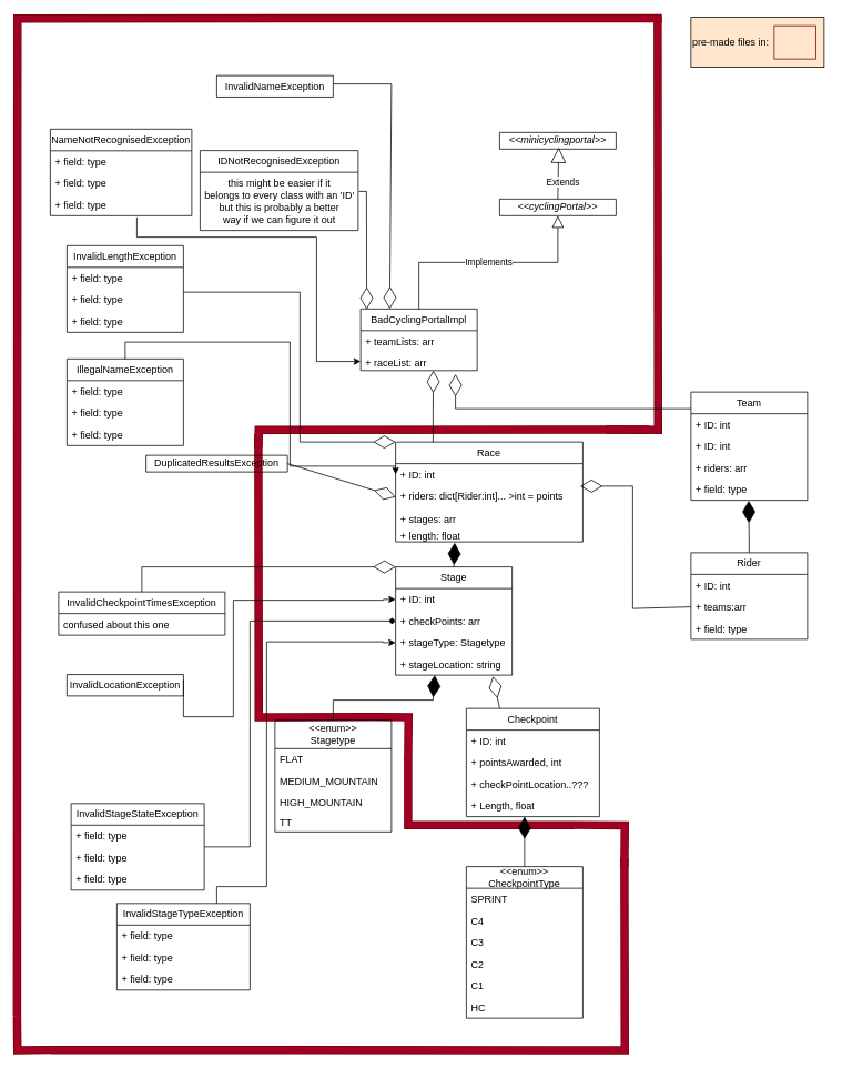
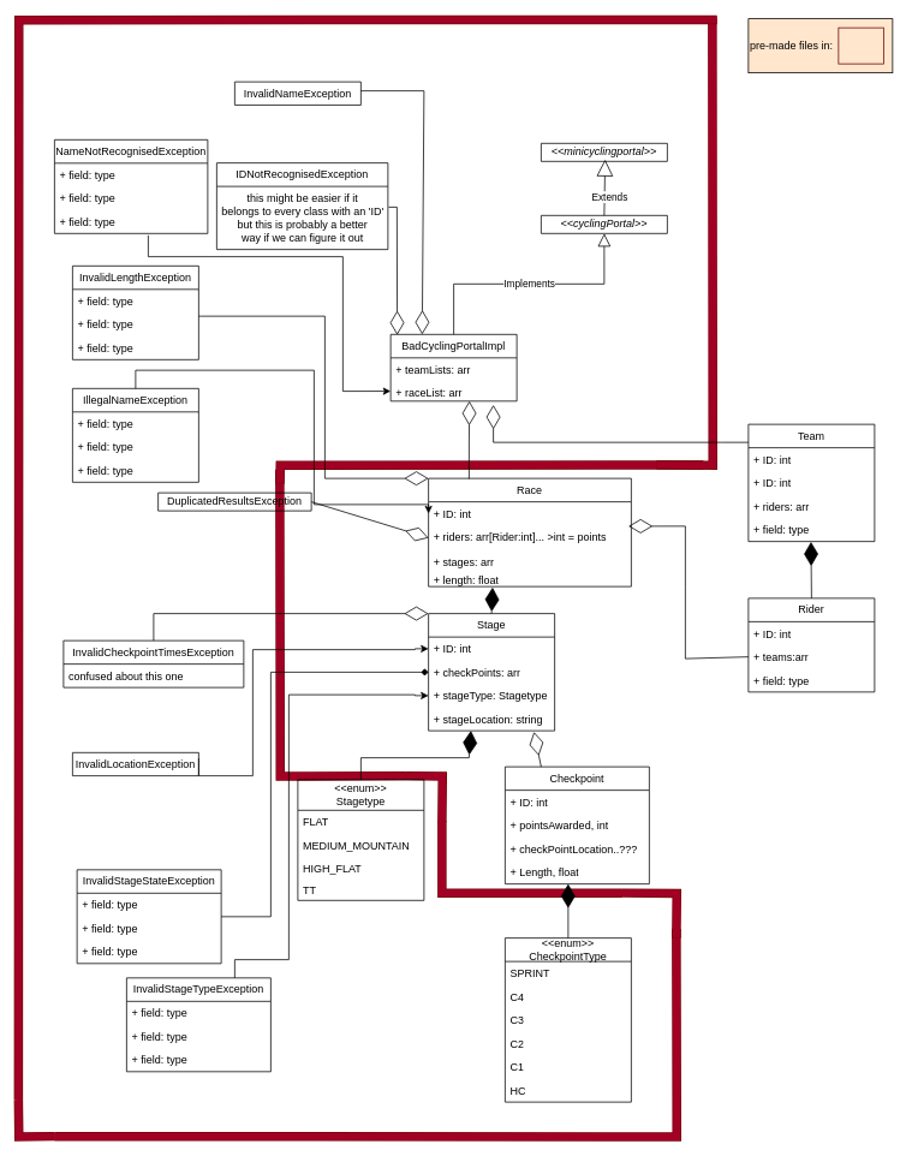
- <mxCell id="25" value="+ riders: dict[Rider:int]... &amp;gt;int = points" style="text;strokeColor=none;fillColor=none;align=left;verticalAlign=top;spacingLeft=4;spacingRight=4;overflow=hidden;rotatable=0;points=[[0,0.5],[1,0.5]];portConstraint=eastwest;whiteSpace=wrap;html=1;" parent="23" vertex="1"><mxGeometry y="52" width="225" height="28" as="geometry" /></mxCell>
+ <mxCell id="25" value="+ riders: arr[Rider:int]... &amp;gt;int = points" style="text;strokeColor=none;fillColor=none;align=left;verticalAlign=top;spacingLeft=4;spacingRight=4;overflow=hidden;rotatable=0;points=[[0,0.5],[1,0.5]];portConstraint=eastwest;whiteSpace=wrap;html=1;" parent="23" vertex="1"><mxGeometry y="52" width="225" height="28" as="geometry" /></mxCell>
- <mxCell id="83" value="InvalidLocationException" style="swimlane;fontStyle=0;childLayout=stackLayout;horizontal=1;startSize=26;fillColor=none;horizontalStack=0;resizeParent=1;resizeParentMax=0;resizeLast=0;collapsible=1;marginBottom=0;whiteSpace=wrap;html=1;" parent="1" vertex="1"><mxGeometry x="80" y="809.25" width="140" height="25.75" as="geometry" /></mxCell>
+ <mxCell id="83" value="InvalidLocationException" style="swimlane;fontStyle=0;childLayout=stackLayout;horizontal=1;startSize=26;fillColor=none;horizontalStack=0;resizeParent=1;resizeParentMax=0;resizeLast=0;collapsible=1;marginBottom=0;whiteSpace=wrap;html=1;" parent="1" vertex="1"><mxGeometry x="80" y="834.25" width="140" height="25.75" as="geometry" /></mxCell>
- <mxCell id="54" value="HIGH_MOUNTAIN&lt;div&gt;&lt;br/&gt;&lt;/div&gt;" style="text;strokeColor=none;fillColor=none;align=left;verticalAlign=top;spacingLeft=4;spacingRight=4;overflow=hidden;rotatable=0;points=[[0,0.5],[1,0.5]];portConstraint=eastwest;whiteSpace=wrap;html=1;" parent="51" vertex="1"><mxGeometry y="86" width="140" height="24" as="geometry" /></mxCell>
+ <mxCell id="54" value="HIGH_FLAT&lt;div&gt;&lt;br/&gt;&lt;/div&gt;" style="text;strokeColor=none;fillColor=none;align=left;verticalAlign=top;spacingLeft=4;spacingRight=4;overflow=hidden;rotatable=0;points=[[0,0.5],[1,0.5]];portConstraint=eastwest;whiteSpace=wrap;html=1;" parent="51" vertex="1"><mxGeometry y="86" width="140" height="24" as="geometry" /></mxCell>
